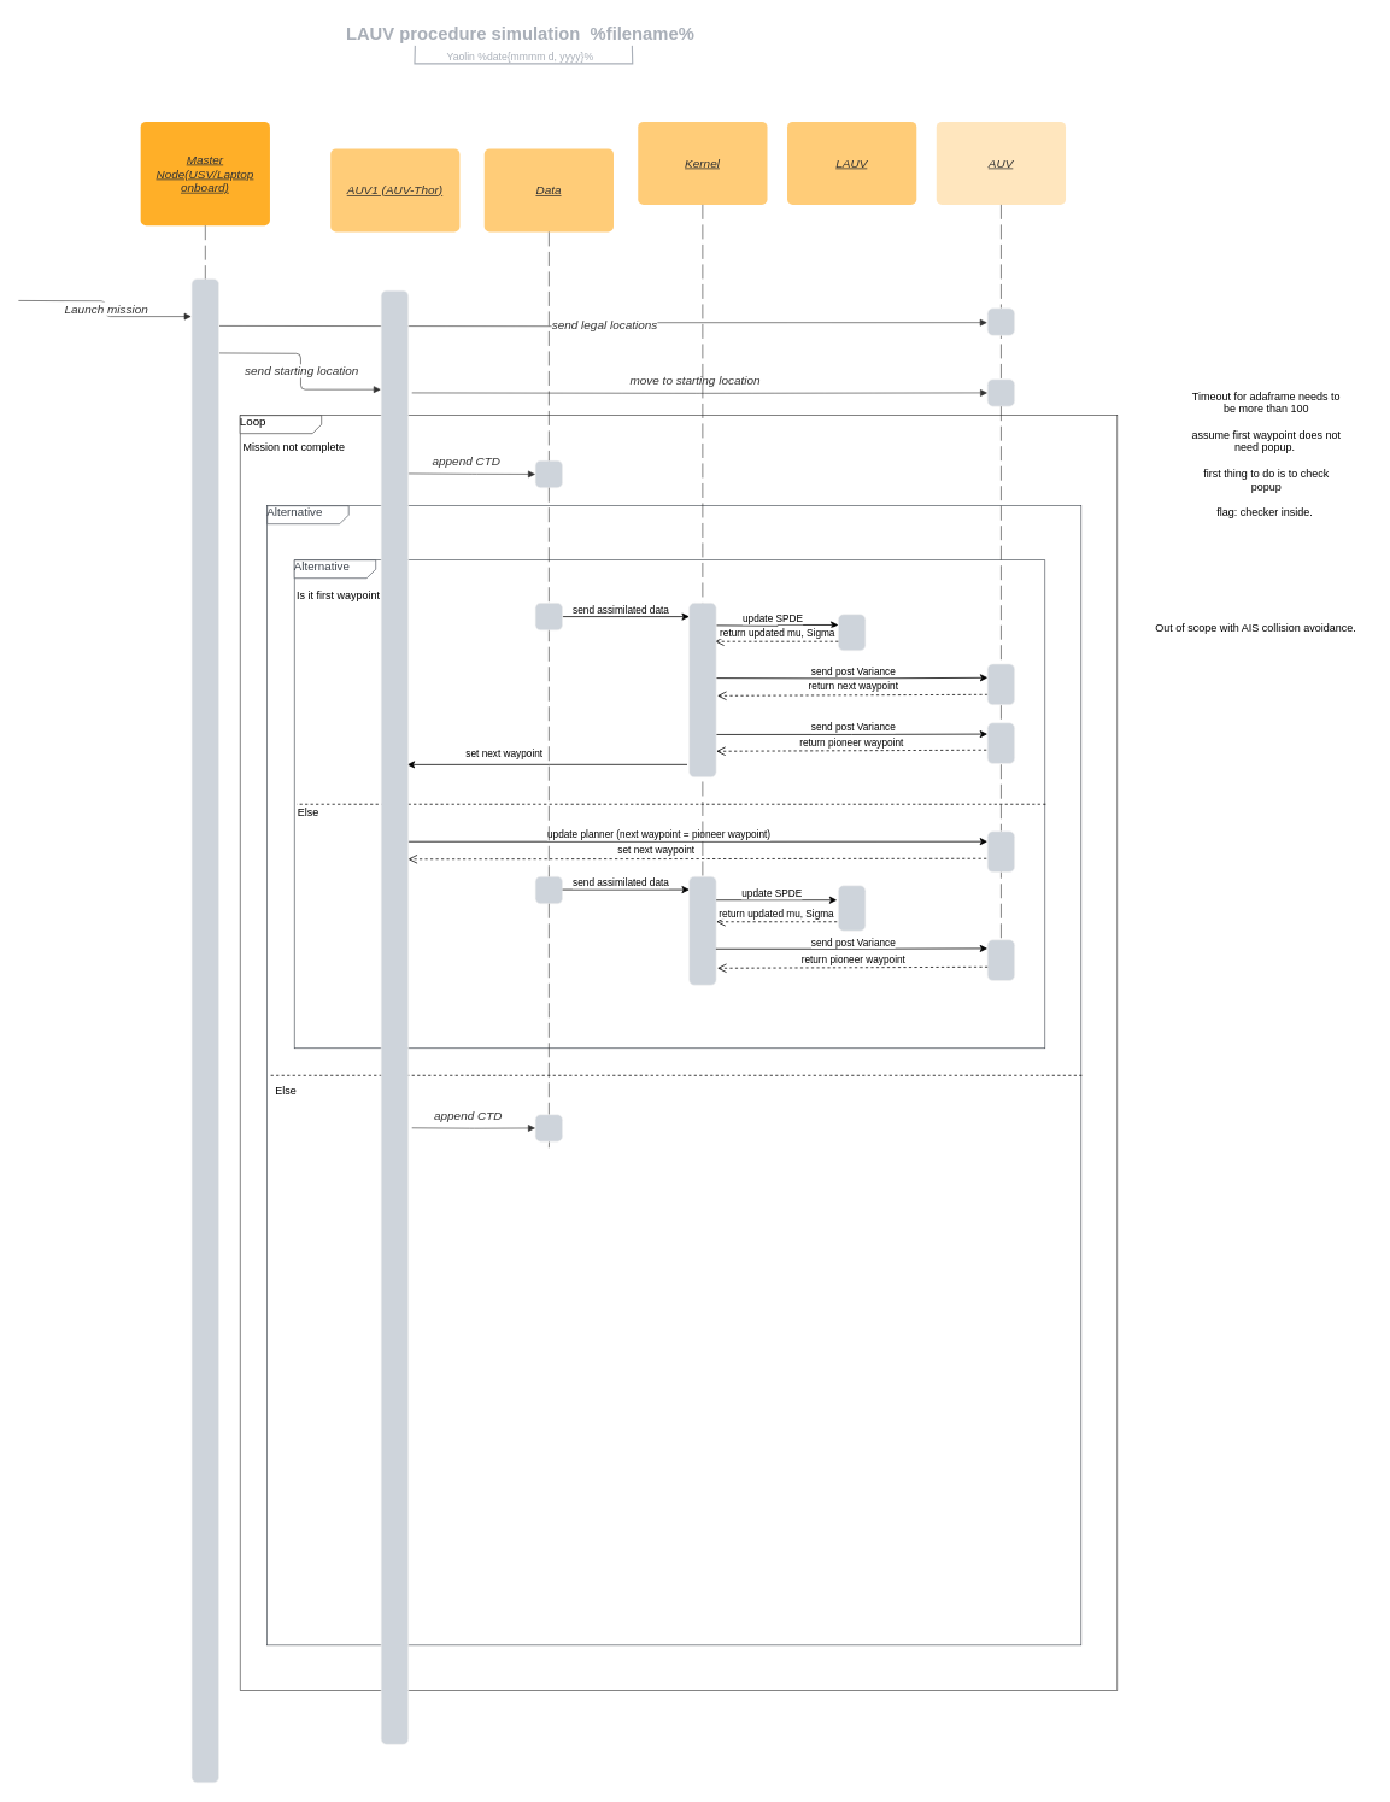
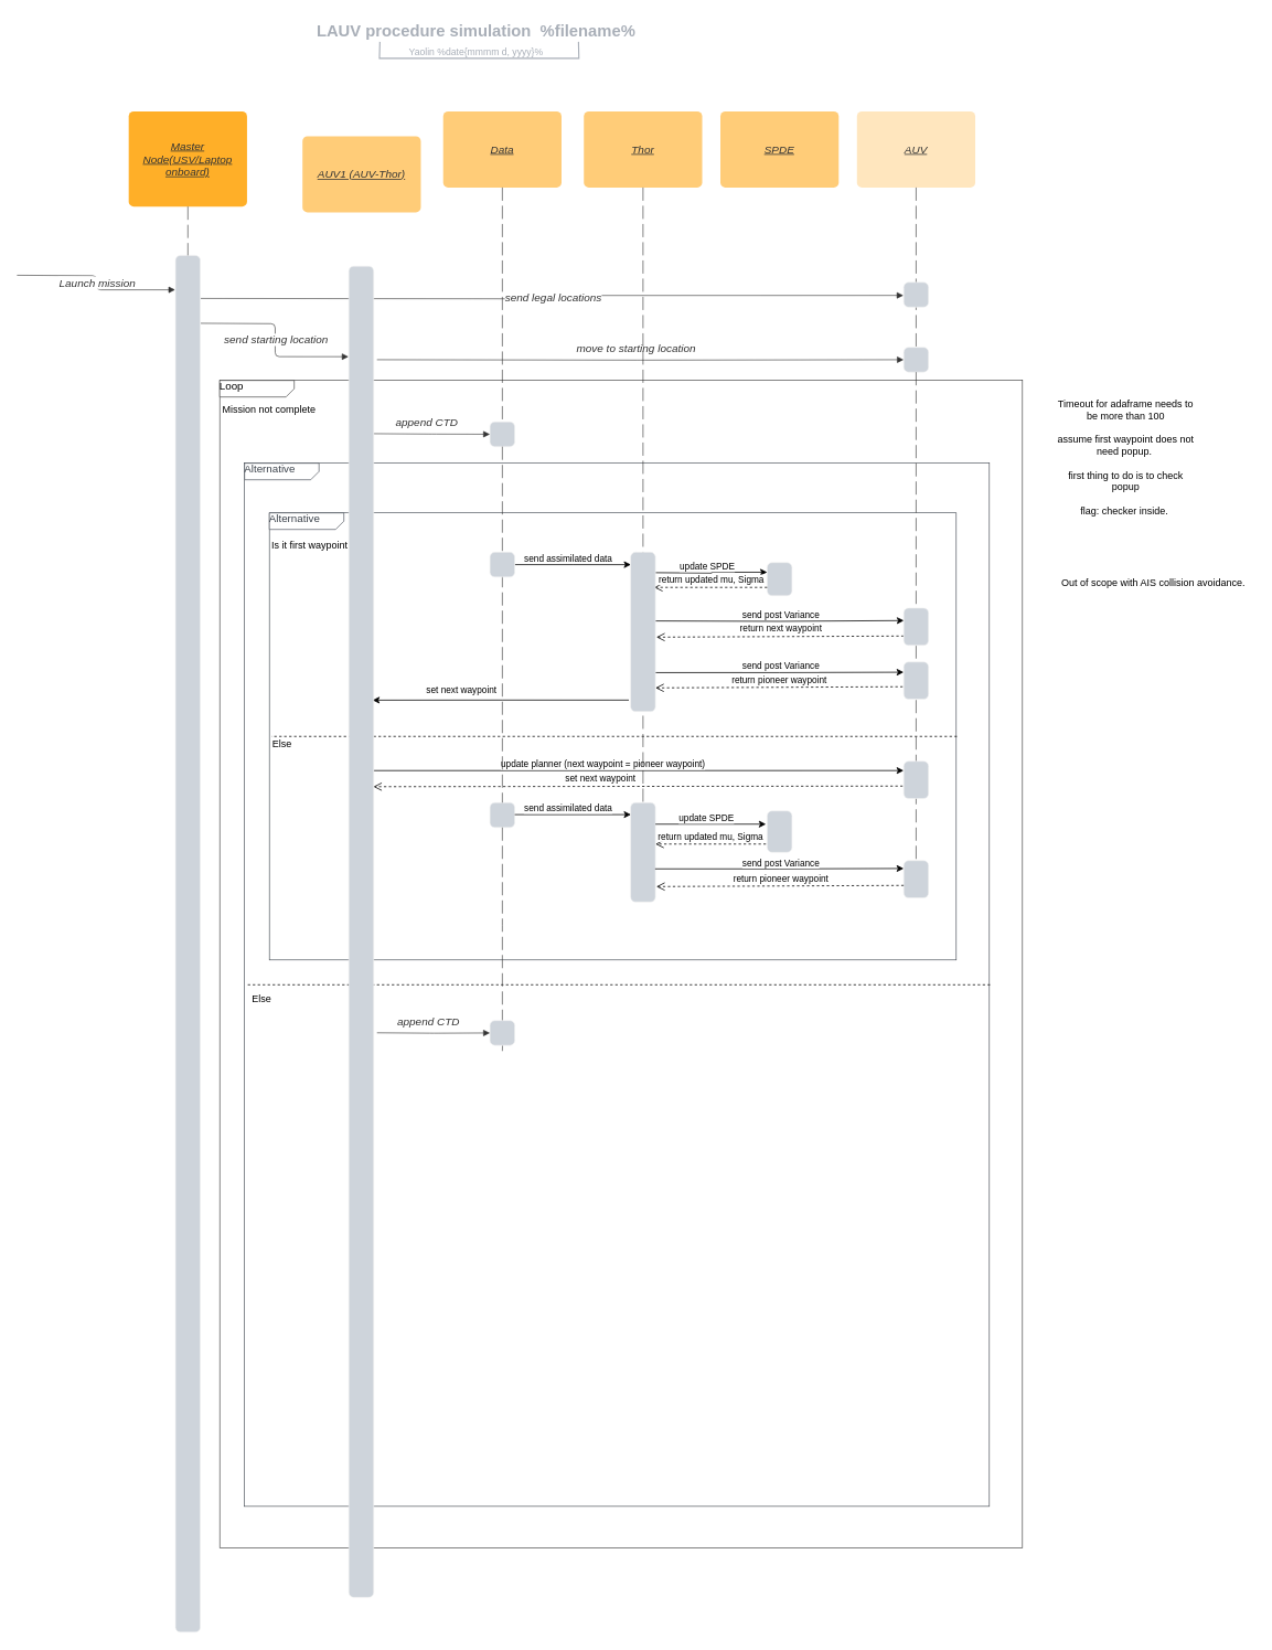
- <mxCell id="18" value="Kernel" style="html=1;overflow=block;blockSpacing=1;whiteSpace=wrap;fontSize=13.3;fontColor=#333333;fontStyle=6;align=center;spacing=0;strokeOpacity=0;fillOpacity=100;rounded=1;absoluteArcSize=1;arcSize=12;fillColor=#ffcc78;strokeWidth=0.8;" vertex="1" parent="1"><mxGeometry x="705" y="134" width="143" height="92" as="geometry" /></mxCell>
+ <mxCell id="18" value="Thor" style="html=1;overflow=block;blockSpacing=1;whiteSpace=wrap;fontSize=13.3;fontColor=#333333;fontStyle=6;align=center;spacing=0;strokeOpacity=0;fillOpacity=100;rounded=1;absoluteArcSize=1;arcSize=12;fillColor=#ffcc78;strokeWidth=0.8;" vertex="1" parent="1"><mxGeometry x="705" y="134" width="143" height="92" as="geometry" /></mxCell>
- <mxCell id="19" value="LAUV" style="html=1;overflow=block;blockSpacing=1;whiteSpace=wrap;fontSize=13.3;fontColor=#333333;fontStyle=6;align=center;spacing=0;strokeOpacity=0;fillOpacity=100;rounded=1;absoluteArcSize=1;arcSize=12;fillColor=#ffcc78;strokeWidth=0.8;" vertex="1" parent="1"><mxGeometry x="870" y="134" width="143" height="92" as="geometry" /></mxCell>
+ <mxCell id="19" value="SPDE" style="html=1;overflow=block;blockSpacing=1;whiteSpace=wrap;fontSize=13.3;fontColor=#333333;fontStyle=6;align=center;spacing=0;strokeOpacity=0;fillOpacity=100;rounded=1;absoluteArcSize=1;arcSize=12;fillColor=#ffcc78;strokeWidth=0.8;" vertex="1" parent="1"><mxGeometry x="870" y="134" width="143" height="92" as="geometry" /></mxCell>
- <mxCell id="25" value="Data" style="html=1;overflow=block;blockSpacing=1;whiteSpace=wrap;fontSize=13.3;fontColor=#333333;fontStyle=6;align=center;spacing=0;strokeOpacity=0;fillOpacity=100;rounded=1;absoluteArcSize=1;arcSize=12;fillColor=#ffcc78;strokeWidth=0.8;" vertex="1" parent="1"><mxGeometry x="535" y="164" width="143" height="92" as="geometry" /></mxCell>
+ <mxCell id="25" value="Data" style="html=1;overflow=block;blockSpacing=1;whiteSpace=wrap;fontSize=13.3;fontColor=#333333;fontStyle=6;align=center;spacing=0;strokeOpacity=0;fillOpacity=100;rounded=1;absoluteArcSize=1;arcSize=12;fillColor=#ffcc78;strokeWidth=0.8;" vertex="1" parent="1"><mxGeometry x="535" y="134" width="143" height="92" as="geometry" /></mxCell>
- <mxCell id="81" value="Timeout for adaframe needs to be more than 100&lt;br&gt;&lt;br&gt;assume first waypoint does not need popup.&amp;nbsp;&lt;br&gt;&lt;br&gt;first thing to do is to check popup&lt;br&gt;&lt;br&gt;flag: checker inside.&amp;nbsp;" style="text;html=1;strokeColor=none;fillColor=none;align=center;verticalAlign=middle;whiteSpace=wrap;rounded=0;" vertex="1" parent="1"><mxGeometry x="1315" y="404" width="170" height="195" as="geometry" /></mxCell>
+ <mxCell id="81" value="Timeout for adaframe needs to be more than 100&lt;br&gt;&lt;br&gt;assume first waypoint does not need popup.&amp;nbsp;&lt;br&gt;&lt;br&gt;first thing to do is to check popup&lt;br&gt;&lt;br&gt;flag: checker inside.&amp;nbsp;" style="text;html=1;strokeColor=none;fillColor=none;align=center;verticalAlign=middle;whiteSpace=wrap;rounded=0;" vertex="1" parent="1"><mxGeometry x="1275" y="454" width="170" height="195" as="geometry" /></mxCell>
- <mxCell id="82" value="Out of scope with AIS collision avoidance.&amp;nbsp;" style="text;html=1;strokeColor=none;fillColor=none;align=center;verticalAlign=middle;whiteSpace=wrap;rounded=0;" vertex="1" parent="1"><mxGeometry x="1270" y="669" width="240" height="50" as="geometry" /></mxCell>
+ <mxCell id="82" value="Out of scope with AIS collision avoidance.&amp;nbsp;" style="text;html=1;strokeColor=none;fillColor=none;align=center;verticalAlign=middle;whiteSpace=wrap;rounded=0;" vertex="1" parent="1"><mxGeometry x="1275" y="679" width="240" height="50" as="geometry" /></mxCell>
